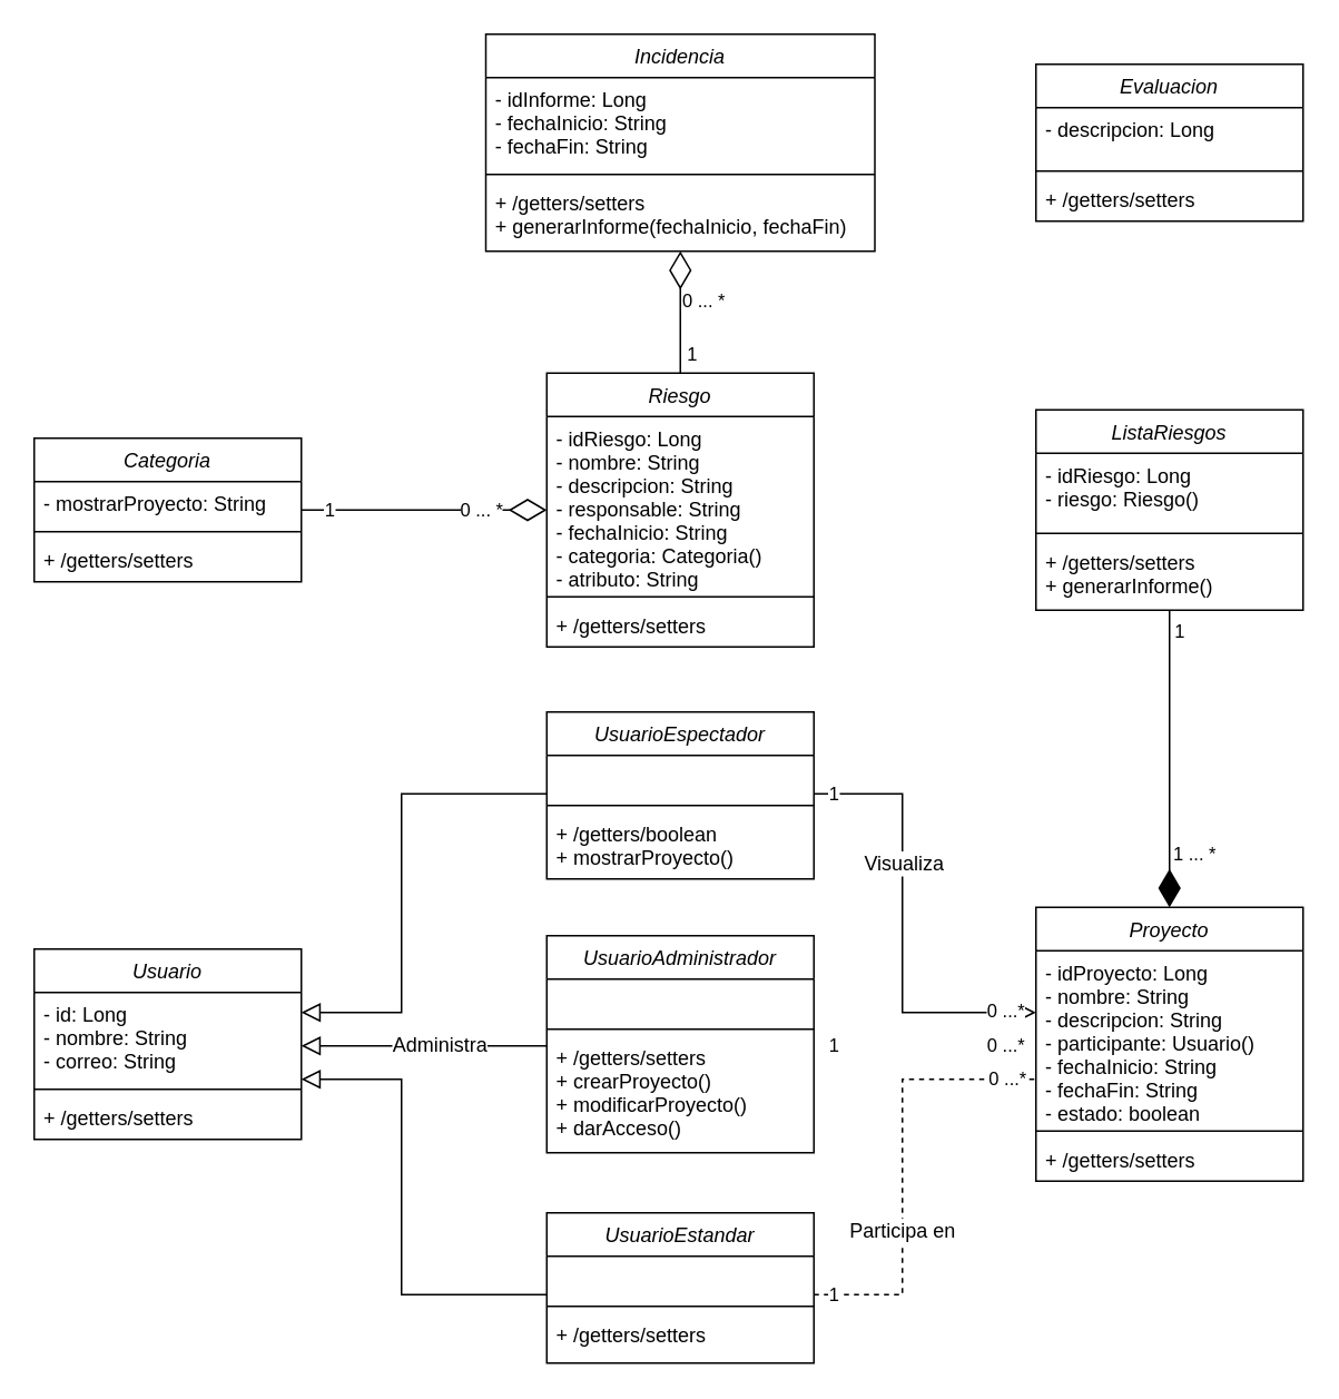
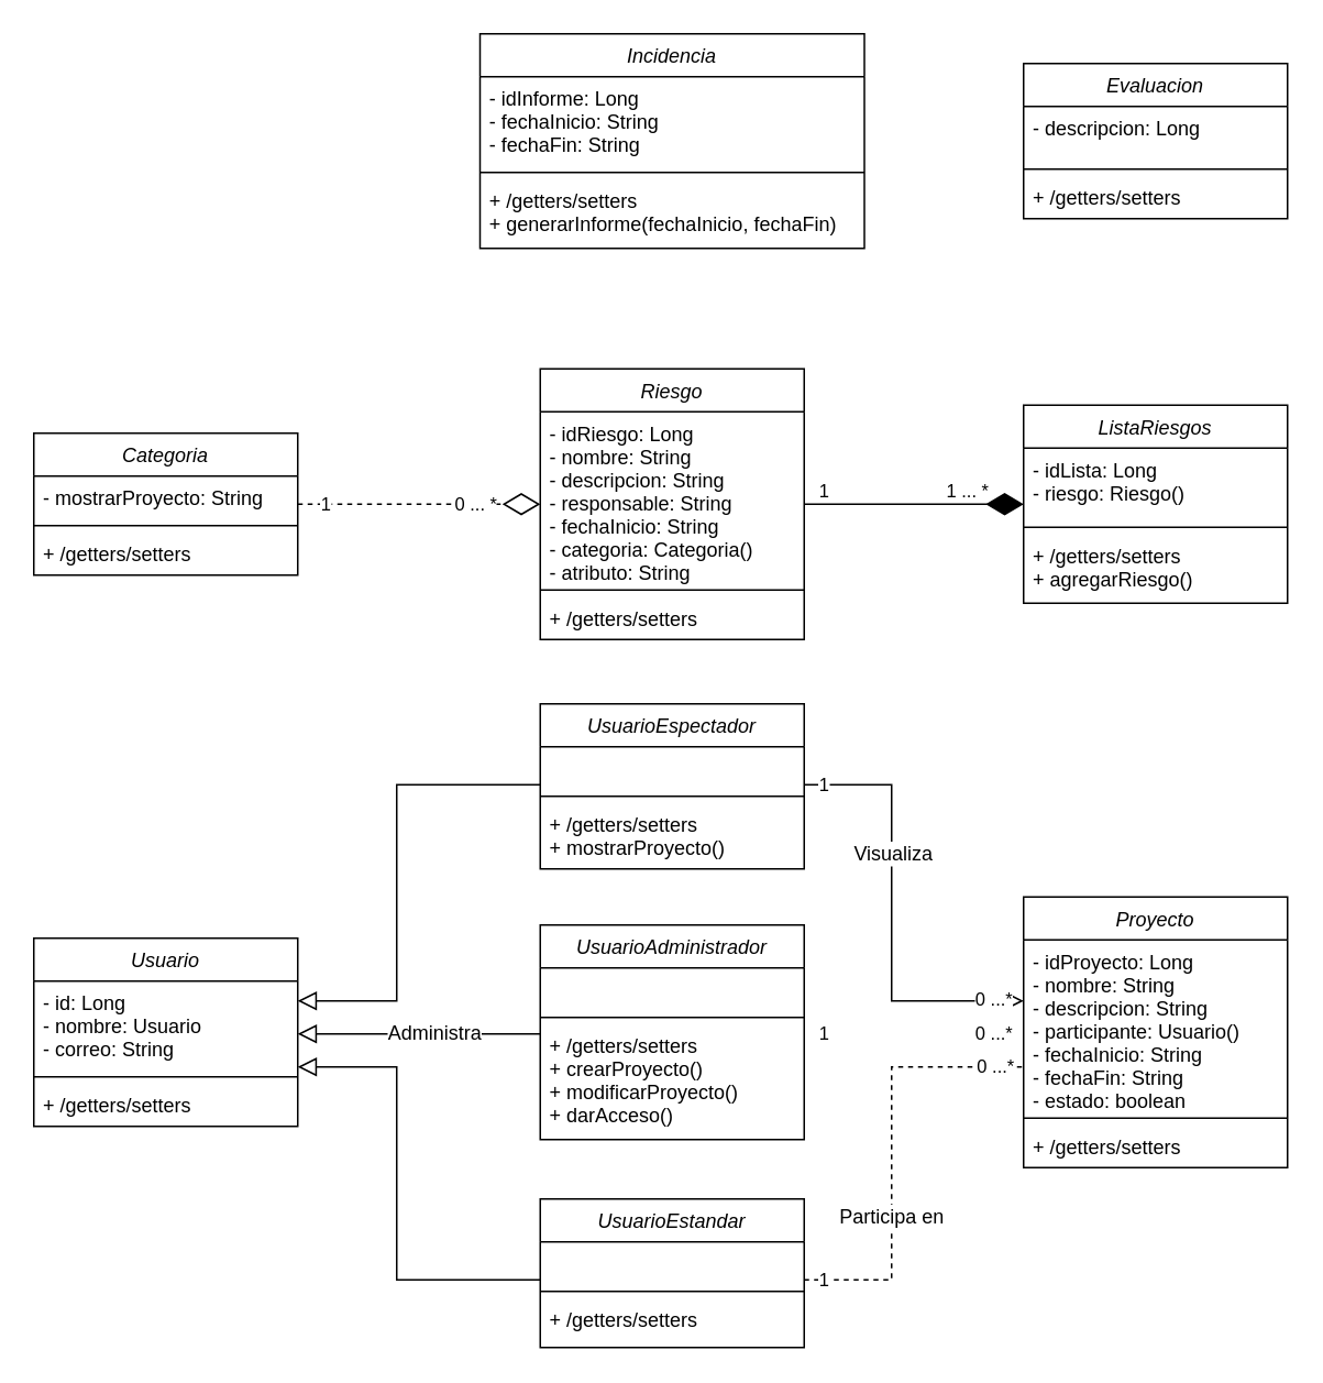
- <mxCell id="2" style="edgeStyle=orthogonalEdgeStyle;rounded=0;orthogonalLoop=1;jettySize=auto;html=1;endArrow=diamondThin;endFill=0;endSize=20;" parent="1" source="8" target="56" edge="1"><mxGeometry relative="1" as="geometry" /></mxCell>
- <mxCell id="3" value="1" style="edgeLabel;html=1;align=center;verticalAlign=middle;resizable=0;points=[];" parent="2" vertex="1" connectable="0"><mxGeometry x="-0.649" relative="1" as="geometry"><mxPoint x="6" y="1" as="offset" /></mxGeometry></mxCell>
- <mxCell id="4" value="0 ... *" style="edgeLabel;html=1;align=center;verticalAlign=middle;resizable=0;points=[];" parent="2" vertex="1" connectable="0"><mxGeometry x="0.199" y="1" relative="1" as="geometry"><mxPoint x="14" as="offset" /></mxGeometry></mxCell>
- <mxCell id="53" value="- idRiesgo: Long&#10;- riesgo: Riesgo()&#10;" style="text;align=left;verticalAlign=top;spacingLeft=4;spacingRight=4;overflow=hidden;rotatable=0;points=[[0,0.5],[1,0.5]];portConstraint=eastwest;" parent="52" vertex="1"><mxGeometry y="26" width="160" height="44" as="geometry" /></mxCell>
+ <mxCell id="53" value="- idLista: Long&#10;- riesgo: Riesgo()&#10;" style="text;align=left;verticalAlign=top;spacingLeft=4;spacingRight=4;overflow=hidden;rotatable=0;points=[[0,0.5],[1,0.5]];portConstraint=eastwest;" parent="52" vertex="1"><mxGeometry y="26" width="160" height="44" as="geometry" /></mxCell>
- <mxCell id="16" style="edgeStyle=orthogonalEdgeStyle;rounded=0;orthogonalLoop=1;jettySize=auto;html=1;endArrow=diamondThin;endFill=0;endSize=20;" parent="1" source="19" target="8" edge="1"><mxGeometry relative="1" as="geometry" /></mxCell>
+ <mxCell id="16" style="edgeStyle=orthogonalEdgeStyle;rounded=0;orthogonalLoop=1;jettySize=auto;html=1;endArrow=diamondThin;endFill=0;endSize=20;dashed=1;" parent="1" source="19" target="8" edge="1"><mxGeometry relative="1" as="geometry" /></mxCell>
+ <mxCell id="5" style="edgeStyle=orthogonalEdgeStyle;rounded=0;orthogonalLoop=1;jettySize=auto;html=1;endArrow=diamondThin;endFill=1;endSize=20;" parent="1" source="8" target="52" edge="1"><mxGeometry relative="1" as="geometry" /></mxCell>
+ <mxCell id="6" value="1" style="edgeLabel;html=1;align=center;verticalAlign=middle;resizable=0;points=[];" parent="5" vertex="1" connectable="0"><mxGeometry x="-0.832" relative="1" as="geometry"><mxPoint y="-9" as="offset" /></mxGeometry></mxCell>
+ <mxCell id="7" value="1 ... *" style="edgeLabel;html=1;align=center;verticalAlign=middle;resizable=0;points=[];" parent="5" vertex="1" connectable="0"><mxGeometry x="0.439" y="1" relative="1" as="geometry"><mxPoint x="2" y="-8" as="offset" /></mxGeometry></mxCell>
- <mxCell id="55" value="+ /getters/setters&#10;+ generarInforme()&#10;" style="text;align=left;verticalAlign=top;spacingLeft=4;spacingRight=4;overflow=hidden;rotatable=0;points=[[0,0.5],[1,0.5]];portConstraint=eastwest;" parent="52" vertex="1"><mxGeometry y="78" width="160" height="42" as="geometry" /></mxCell>
+ <mxCell id="55" value="+ /getters/setters&#10;+ agregarRiesgo()&#10;" style="text;align=left;verticalAlign=top;spacingLeft=4;spacingRight=4;overflow=hidden;rotatable=0;points=[[0,0.5],[1,0.5]];portConstraint=eastwest;" parent="52" vertex="1"><mxGeometry y="78" width="160" height="42" as="geometry" /></mxCell>
- <mxCell id="49" style="edgeStyle=orthogonalEdgeStyle;rounded=0;orthogonalLoop=1;jettySize=auto;html=1;endArrow=diamondThin;endFill=1;endSize=20;" parent="1" source="52" target="45" edge="1"><mxGeometry relative="1" as="geometry" /></mxCell>
- <mxCell id="50" value="1" style="edgeLabel;html=1;align=center;verticalAlign=middle;resizable=0;points=[];" parent="49" vertex="1" connectable="0"><mxGeometry x="-0.925" y="1" relative="1" as="geometry"><mxPoint x="4" y="5" as="offset" /></mxGeometry></mxCell>
- <mxCell id="51" value="1 ... *" style="edgeLabel;html=1;align=center;verticalAlign=middle;resizable=0;points=[];" parent="49" vertex="1" connectable="0"><mxGeometry x="0.629" y="-1" relative="1" as="geometry"><mxPoint x="15" as="offset" /></mxGeometry></mxCell>
- <mxCell id="44" value="+ /getters/boolean&#10;+ mostrarProyecto()&#10;" style="text;align=left;verticalAlign=top;spacingLeft=4;spacingRight=4;overflow=hidden;rotatable=0;points=[[0,0.5],[1,0.5]];portConstraint=eastwest;" parent="41" vertex="1"><mxGeometry y="60" width="160" height="40" as="geometry" /></mxCell>
+ <mxCell id="44" value="+ /getters/setters&#10;+ mostrarProyecto()&#10;" style="text;align=left;verticalAlign=top;spacingLeft=4;spacingRight=4;overflow=hidden;rotatable=0;points=[[0,0.5],[1,0.5]];portConstraint=eastwest;" parent="41" vertex="1"><mxGeometry y="60" width="160" height="40" as="geometry" /></mxCell>
- <mxCell id="61" value="- id: Long&#10;- nombre: String&#10;- correo: String" style="text;align=left;verticalAlign=top;spacingLeft=4;spacingRight=4;overflow=hidden;rotatable=0;points=[[0,0.5],[1,0.5]];portConstraint=eastwest;" parent="60" vertex="1"><mxGeometry y="26" width="160" height="54" as="geometry" /></mxCell>
+ <mxCell id="61" value="- id: Long&#10;- nombre: Usuario&#10;- correo: String" style="text;align=left;verticalAlign=top;spacingLeft=4;spacingRight=4;overflow=hidden;rotatable=0;points=[[0,0.5],[1,0.5]];portConstraint=eastwest;" parent="60" vertex="1"><mxGeometry y="26" width="160" height="54" as="geometry" /></mxCell>
